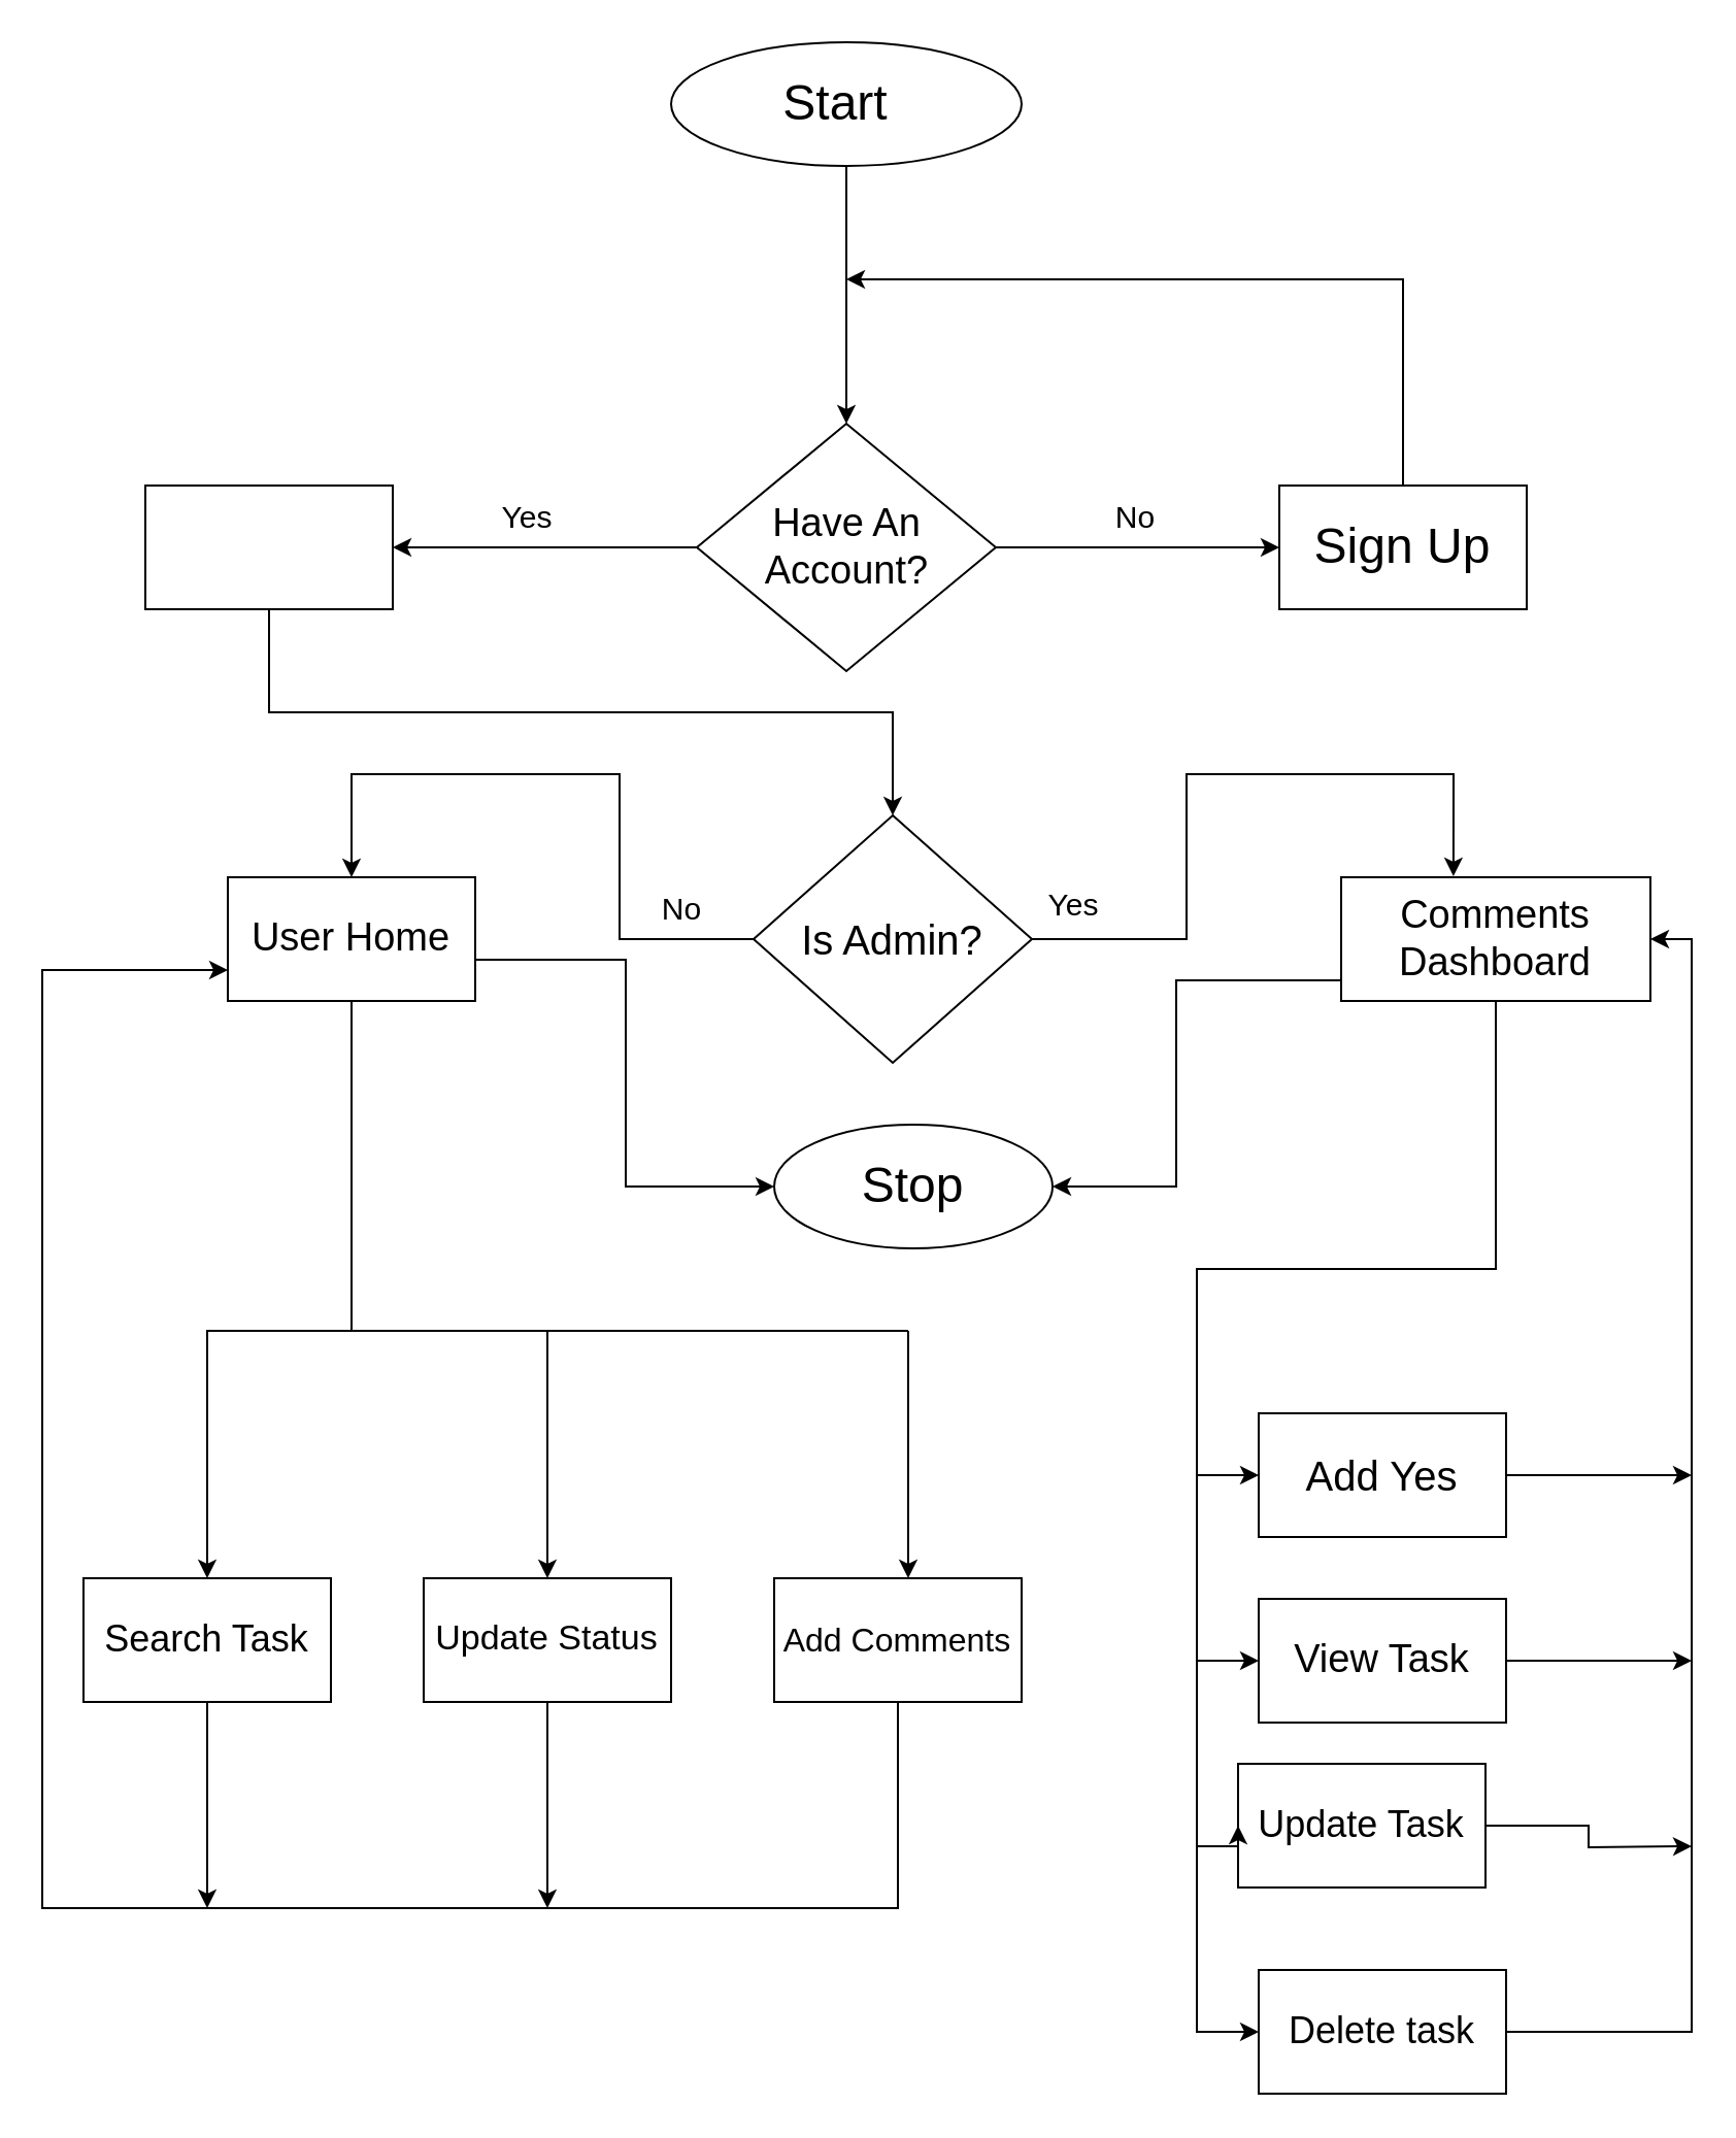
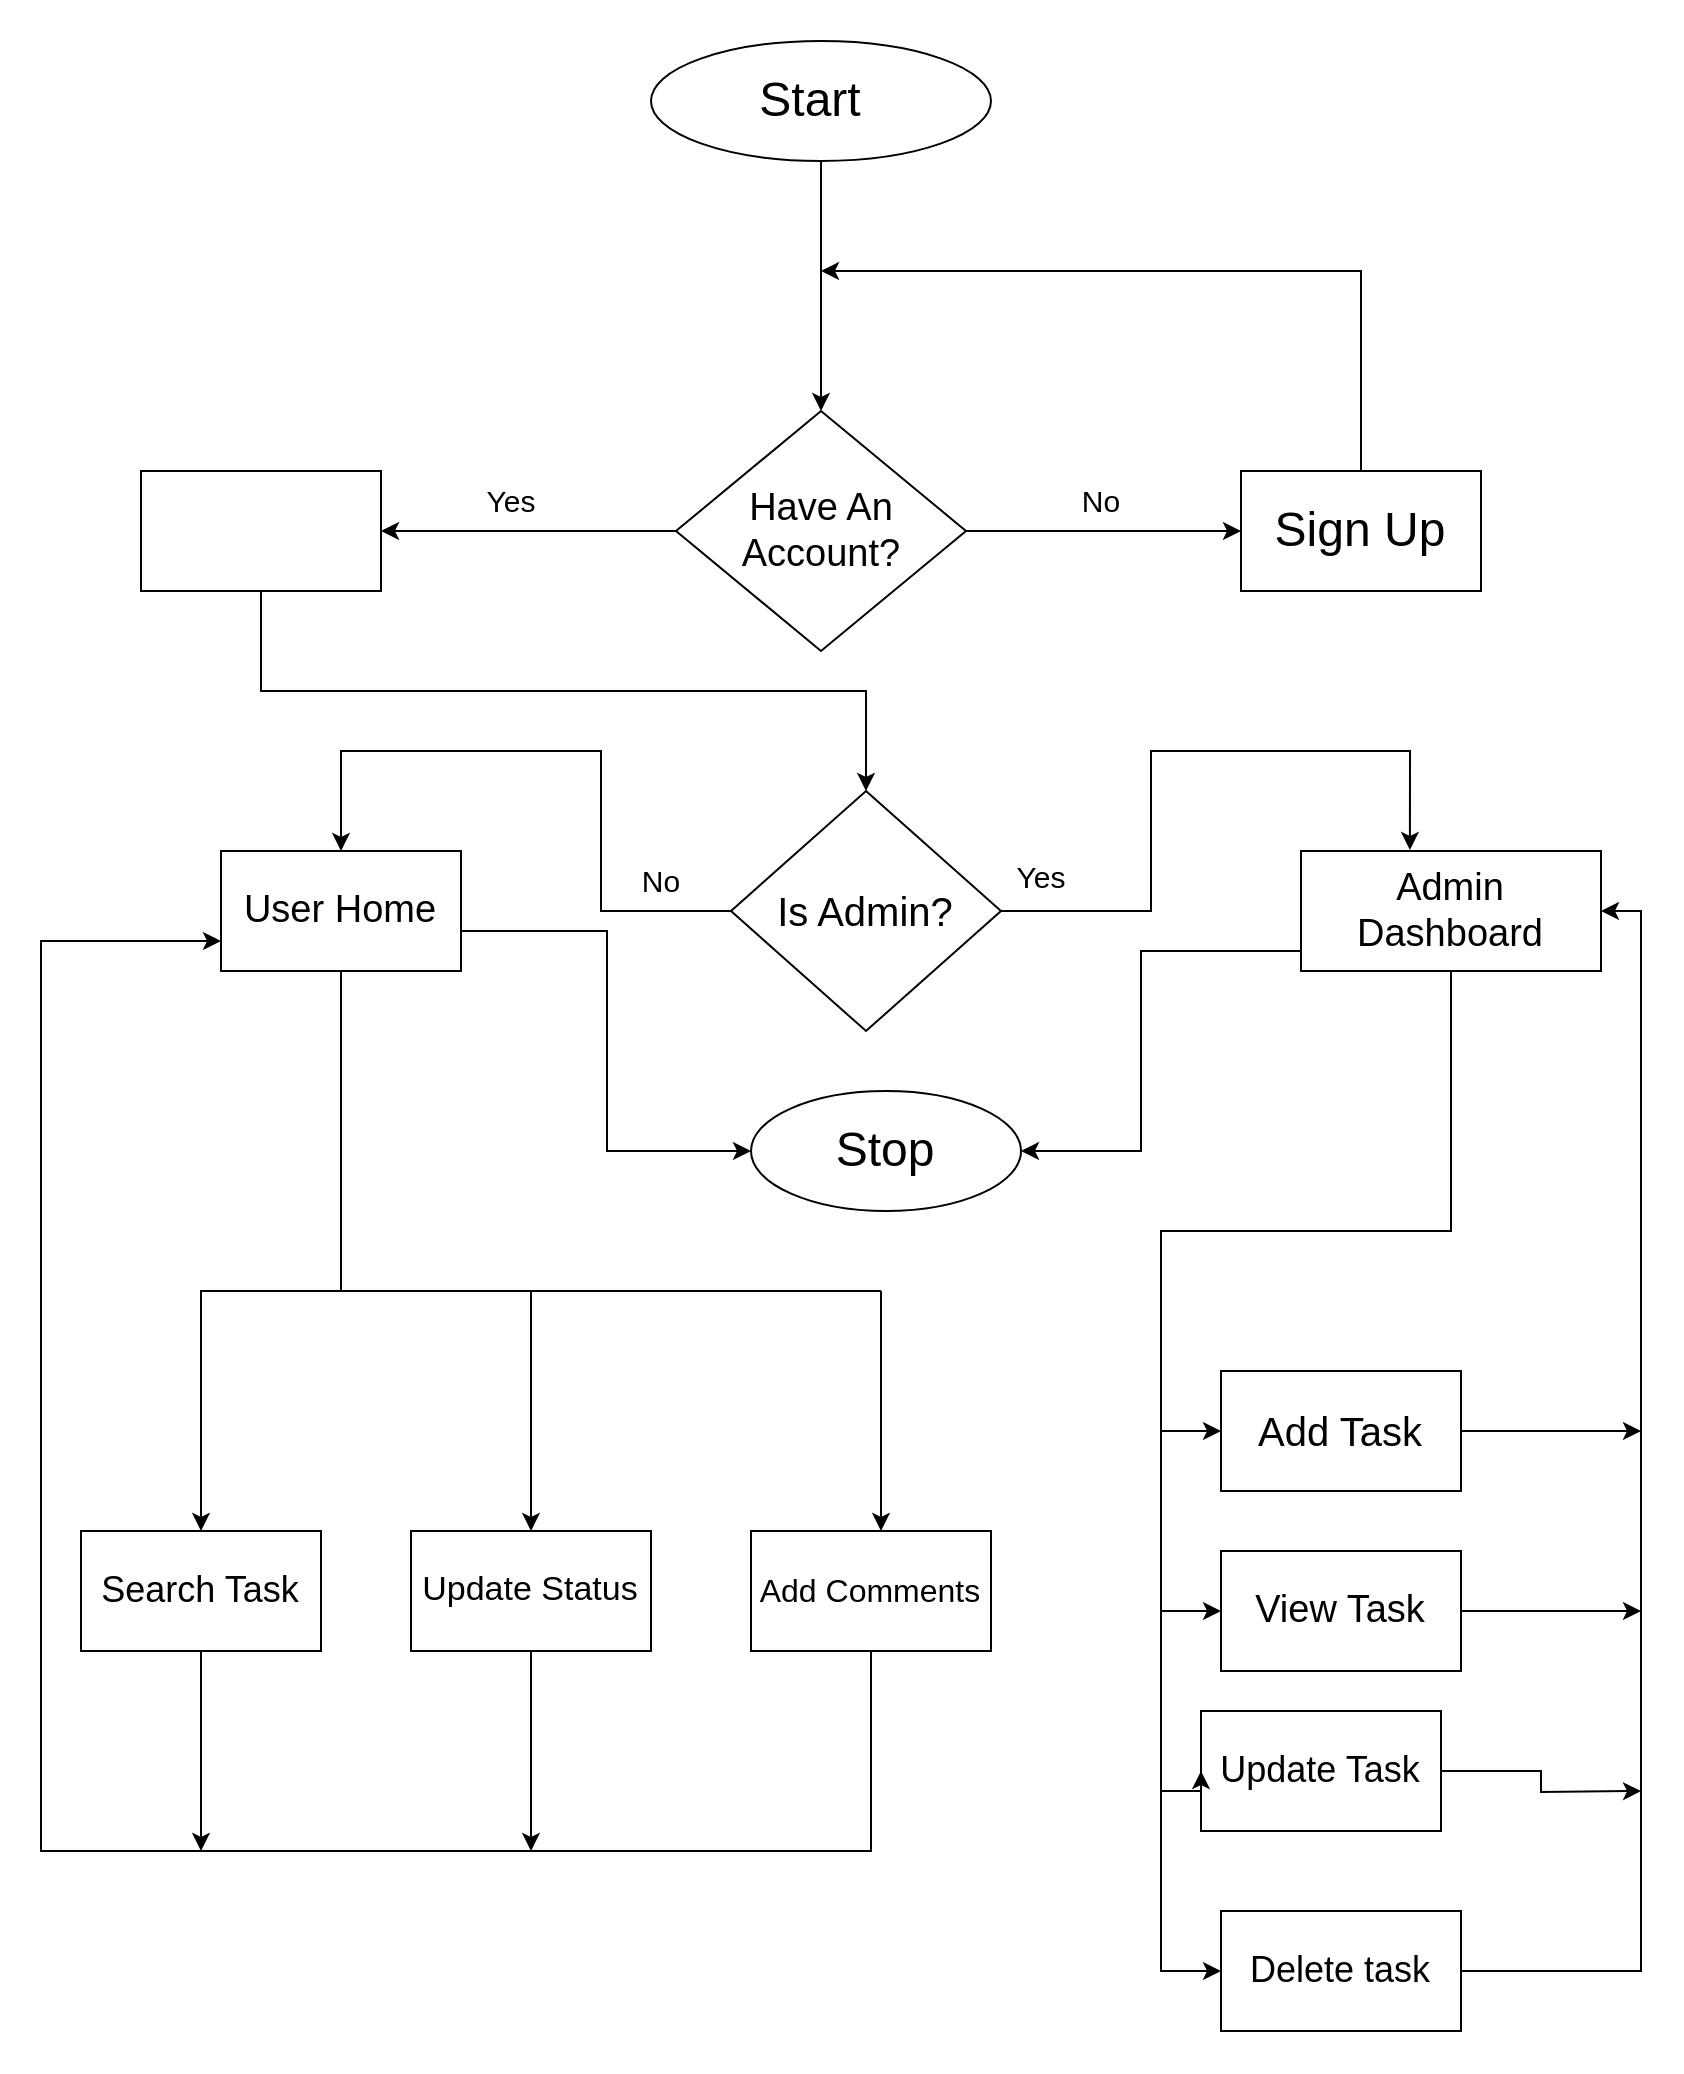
- <mxCell id="16" value="&lt;font style=&quot;font-size: 19px;&quot;&gt;Comments Dashboard&lt;/font&gt;" style="rounded=0;whiteSpace=wrap;html=1;" vertex="1" parent="1"><mxGeometry x="650" y="425" width="150" height="60" as="geometry" /></mxCell>
+ <mxCell id="16" value="&lt;font style=&quot;font-size: 19px;&quot;&gt;Admin Dashboard&lt;/font&gt;" style="rounded=0;whiteSpace=wrap;html=1;" vertex="1" parent="1"><mxGeometry x="650" y="425" width="150" height="60" as="geometry" /></mxCell>
- <mxCell id="29" value="&lt;font style=&quot;font-size: 20px;&quot;&gt;Add Yes&lt;/font&gt;" style="rounded=0;whiteSpace=wrap;html=1;" vertex="1" parent="1"><mxGeometry x="610" y="685" width="120" height="60" as="geometry" /></mxCell>
+ <mxCell id="29" value="&lt;font style=&quot;font-size: 20px;&quot;&gt;Add Task&lt;/font&gt;" style="rounded=0;whiteSpace=wrap;html=1;" vertex="1" parent="1"><mxGeometry x="610" y="685" width="120" height="60" as="geometry" /></mxCell>
